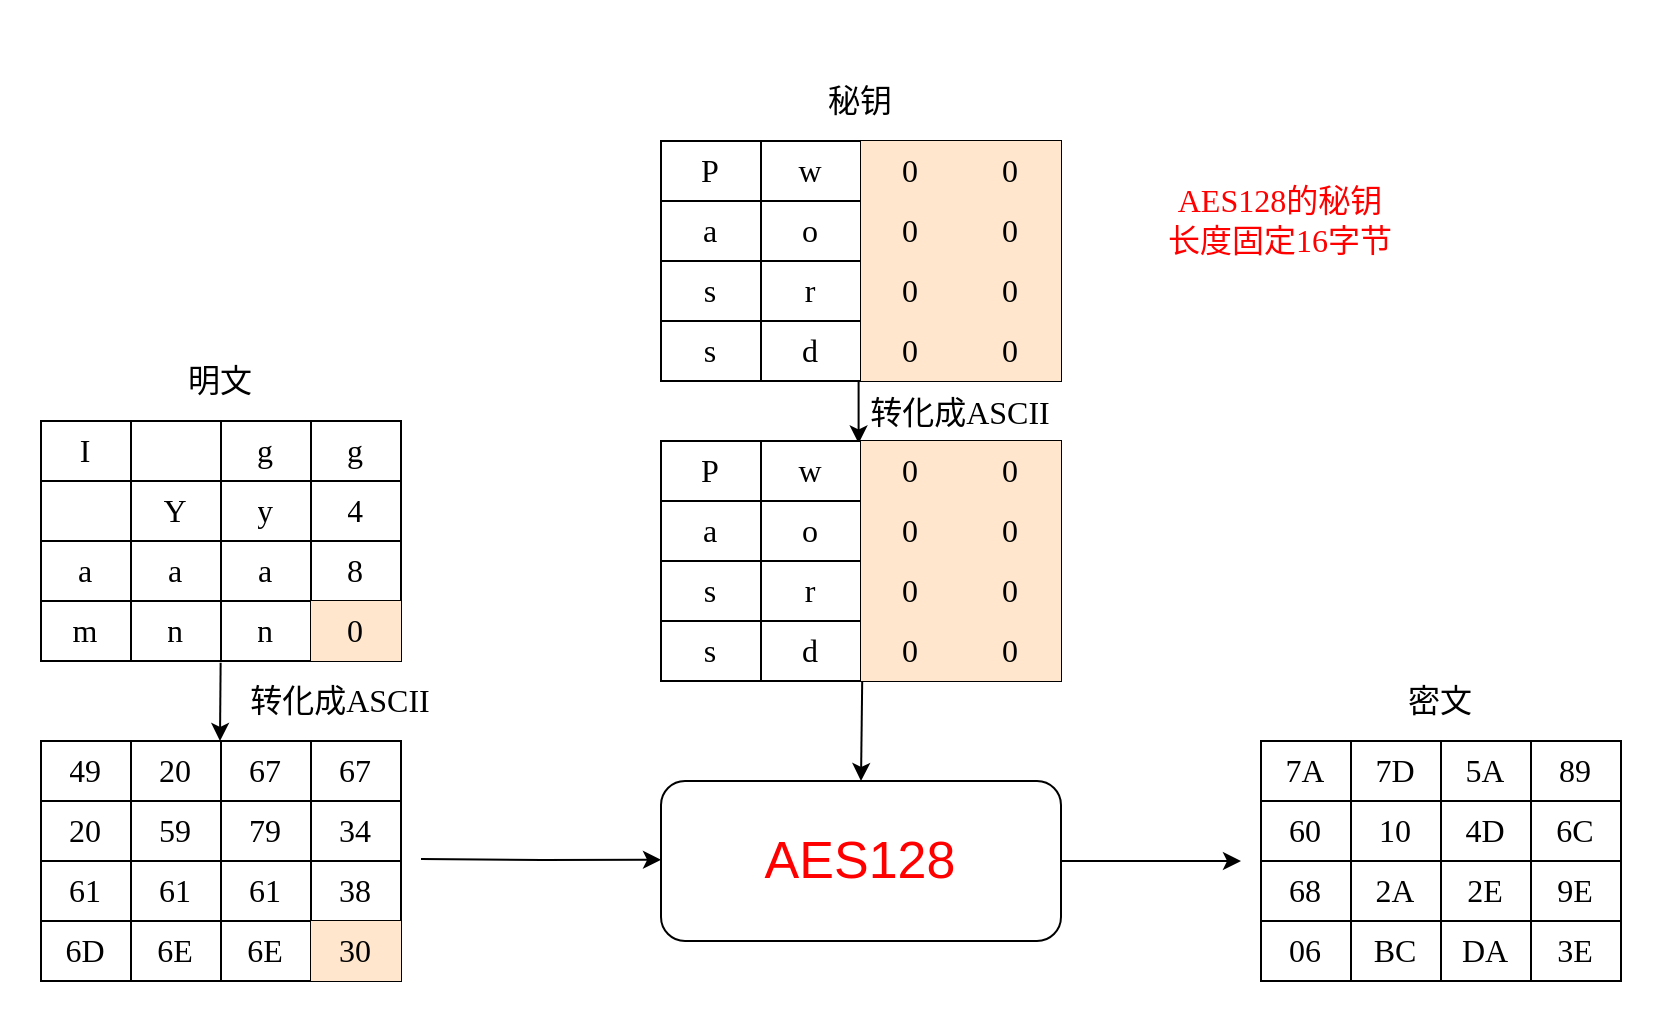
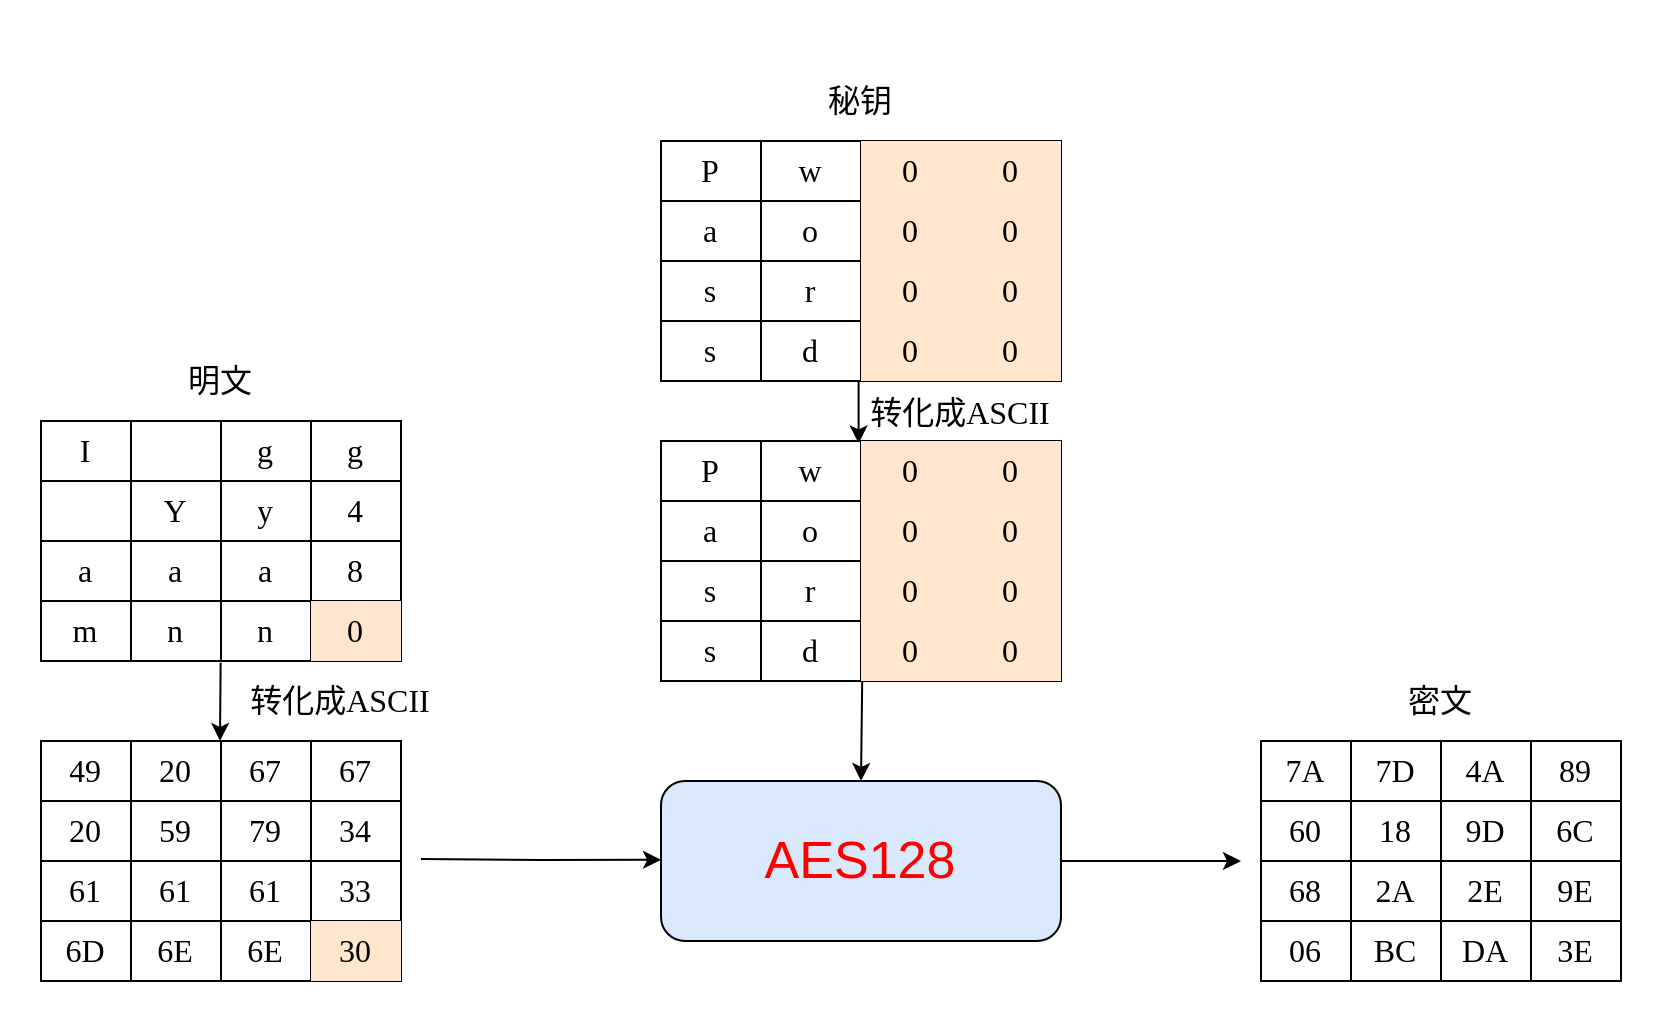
- <mxCell id="118" value="&lt;font color=&quot;#ff0000&quot;&gt;AES128的秘钥长度固定16字节&lt;/font&gt;" style="rounded=1;whiteSpace=wrap;html=1;fillColor=none;strokeColor=none;fontFamily=Comic Sans MS;fontSize=16;" vertex="1" parent="1"><mxGeometry x="580" y="80" width="120" height="60" as="geometry" /></mxCell>
- <mxCell id="51" value="5A" style="shape=partialRectangle;html=1;whiteSpace=wrap;connectable=0;strokeColor=inherit;overflow=hidden;fillColor=none;top=0;left=0;bottom=0;right=0;pointerEvents=1;fontFamily=Comic Sans MS;fontSize=16;" vertex="1" parent="48"><mxGeometry x="90" width="45" height="30" as="geometry"><mxRectangle width="45" height="30" as="alternateBounds" /></mxGeometry></mxCell>
+ <mxCell id="51" value="4A" style="shape=partialRectangle;html=1;whiteSpace=wrap;connectable=0;strokeColor=inherit;overflow=hidden;fillColor=none;top=0;left=0;bottom=0;right=0;pointerEvents=1;fontFamily=Comic Sans MS;fontSize=16;" vertex="1" parent="48"><mxGeometry x="90" width="45" height="30" as="geometry"><mxRectangle width="45" height="30" as="alternateBounds" /></mxGeometry></mxCell>
- <mxCell id="55" value="10" style="shape=partialRectangle;html=1;whiteSpace=wrap;connectable=0;strokeColor=inherit;overflow=hidden;fillColor=none;top=0;left=0;bottom=0;right=0;pointerEvents=1;fontFamily=Comic Sans MS;fontSize=16;" vertex="1" parent="53"><mxGeometry x="45" width="45" height="30" as="geometry"><mxRectangle width="45" height="30" as="alternateBounds" /></mxGeometry></mxCell>
+ <mxCell id="55" value="18" style="shape=partialRectangle;html=1;whiteSpace=wrap;connectable=0;strokeColor=inherit;overflow=hidden;fillColor=none;top=0;left=0;bottom=0;right=0;pointerEvents=1;fontFamily=Comic Sans MS;fontSize=16;" vertex="1" parent="53"><mxGeometry x="45" width="45" height="30" as="geometry"><mxRectangle width="45" height="30" as="alternateBounds" /></mxGeometry></mxCell>
- <mxCell id="56" value="4D" style="shape=partialRectangle;html=1;whiteSpace=wrap;connectable=0;strokeColor=inherit;overflow=hidden;fillColor=none;top=0;left=0;bottom=0;right=0;pointerEvents=1;fontFamily=Comic Sans MS;fontSize=16;" vertex="1" parent="53"><mxGeometry x="90" width="45" height="30" as="geometry"><mxRectangle width="45" height="30" as="alternateBounds" /></mxGeometry></mxCell>
+ <mxCell id="56" value="9D" style="shape=partialRectangle;html=1;whiteSpace=wrap;connectable=0;strokeColor=inherit;overflow=hidden;fillColor=none;top=0;left=0;bottom=0;right=0;pointerEvents=1;fontFamily=Comic Sans MS;fontSize=16;" vertex="1" parent="53"><mxGeometry x="90" width="45" height="30" as="geometry"><mxRectangle width="45" height="30" as="alternateBounds" /></mxGeometry></mxCell>
- <mxCell id="46" value="&lt;font color=&quot;#ff0000&quot; style=&quot;font-size: 26px;&quot;&gt;AES128&lt;/font&gt;" style="rounded=1;whiteSpace=wrap;html=1;" vertex="1" parent="1"><mxGeometry x="330" y="390" width="200" height="80" as="geometry" /></mxCell>
+ <mxCell id="46" value="&lt;font color=&quot;#ff0000&quot; style=&quot;font-size: 26px;&quot;&gt;AES128&lt;/font&gt;" style="rounded=1;whiteSpace=wrap;html=1;fillColor=#dae8fc;" vertex="1" parent="1"><mxGeometry x="330" y="390" width="200" height="80" as="geometry" /></mxCell>
- <mxCell id="104" value="38" style="shape=partialRectangle;html=1;whiteSpace=wrap;connectable=0;strokeColor=inherit;overflow=hidden;fillColor=none;top=0;left=0;bottom=0;right=0;pointerEvents=1;fontFamily=Comic Sans MS;fontSize=16;" vertex="1" parent="100"><mxGeometry x="135" width="45" height="30" as="geometry"><mxRectangle width="45" height="30" as="alternateBounds" /></mxGeometry></mxCell>
+ <mxCell id="104" value="33" style="shape=partialRectangle;html=1;whiteSpace=wrap;connectable=0;strokeColor=inherit;overflow=hidden;fillColor=none;top=0;left=0;bottom=0;right=0;pointerEvents=1;fontFamily=Comic Sans MS;fontSize=16;" vertex="1" parent="100"><mxGeometry x="135" width="45" height="30" as="geometry"><mxRectangle width="45" height="30" as="alternateBounds" /></mxGeometry></mxCell>
